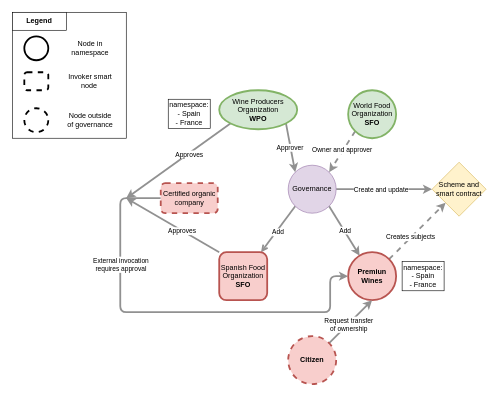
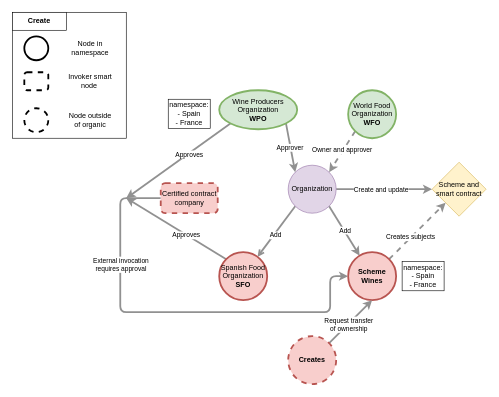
- <mxCell id="10" value="&lt;b&gt;Legend&lt;/b&gt;" style="text;html=1;strokeColor=none;fillColor=none;align=center;verticalAlign=middle;whiteSpace=wrap;rounded=0;" parent="1" vertex="1"><mxGeometry x="35" width="60" height="30" as="geometry" y="20" /></mxCell>
+ <mxCell id="10" value="&lt;b&gt;Create&lt;/b&gt;" style="text;html=1;strokeColor=none;fillColor=none;align=center;verticalAlign=middle;whiteSpace=wrap;rounded=0;" parent="1" vertex="1"><mxGeometry x="35" width="60" height="30" as="geometry" y="20" /></mxCell>
- <mxCell id="25" value="&lt;div&gt;World Food Organization&lt;/div&gt;&lt;div&gt;&lt;b&gt;SFO&lt;/b&gt;&lt;/div&gt;" style="ellipse;whiteSpace=wrap;html=1;aspect=fixed;fillColor=#d5e8d4;strokeColor=#82b366;strokeWidth=3;" parent="1" vertex="1"><mxGeometry x="580" y="150" width="80" height="80" as="geometry" /></mxCell>
+ <mxCell id="25" value="&lt;div&gt;World Food Organization&lt;/div&gt;&lt;div&gt;&lt;b&gt;WFO&lt;/b&gt;&lt;/div&gt;" style="ellipse;whiteSpace=wrap;html=1;aspect=fixed;fillColor=#d5e8d4;strokeColor=#82b366;strokeWidth=3;" parent="1" vertex="1"><mxGeometry x="580" y="150" width="80" height="80" as="geometry" /></mxCell>
- <mxCell id="8" value="Node outside of governance" style="text;html=1;strokeColor=none;fillColor=none;align=center;verticalAlign=middle;whiteSpace=wrap;rounded=0;" parent="1" vertex="1"><mxGeometry x="110" y="185" width="80" height="30" as="geometry" /></mxCell>
+ <mxCell id="8" value="Node outside of organic" style="text;html=1;strokeColor=none;fillColor=none;align=center;verticalAlign=middle;whiteSpace=wrap;rounded=0;" parent="1" vertex="1"><mxGeometry x="110" y="185" width="80" height="30" as="geometry" /></mxCell>
- <mxCell id="17" value="Governance" style="ellipse;whiteSpace=wrap;html=1;aspect=fixed;fillColor=#e1d5e7;strokeColor=#9673a6;" parent="1" vertex="1"><mxGeometry x="480" y="275" width="80" height="80" as="geometry" /></mxCell>
+ <mxCell id="17" value="Organization" style="ellipse;whiteSpace=wrap;html=1;aspect=fixed;fillColor=#e1d5e7;strokeColor=#9673a6;" parent="1" vertex="1"><mxGeometry x="480" y="275" width="80" height="80" as="geometry" /></mxCell>
- <mxCell id="40" value="Certified organic company" style="rounded=1;whiteSpace=wrap;html=1;fillColor=#f8cecc;strokeColor=#b85450;dashed=1;strokeWidth=3;" parent="1" vertex="1"><mxGeometry x="267.5" y="305" width="95" height="50" as="geometry" /></mxCell>
+ <mxCell id="40" value="Certified contract company" style="rounded=1;whiteSpace=wrap;html=1;fillColor=#f8cecc;strokeColor=#b85450;dashed=1;strokeWidth=3;" parent="1" vertex="1"><mxGeometry x="267.5" y="305" width="95" height="50" as="geometry" /></mxCell>
- <mxCell id="29" value="&lt;div&gt;Spanish Food Organization&lt;/div&gt;&lt;div&gt;&lt;b&gt;SFO&lt;/b&gt;&lt;/div&gt;" style="whiteSpace=wrap;html=1;aspect=fixed;fillColor=#f8cecc;strokeColor=#b85450;strokeWidth=3;rounded=1;" parent="1" vertex="1"><mxGeometry x="365" y="420" width="80" height="80" as="geometry" /></mxCell>
+ <mxCell id="29" value="&lt;div&gt;Spanish Food Organization&lt;/div&gt;&lt;div&gt;&lt;b&gt;SFO&lt;/b&gt;&lt;/div&gt;" style="ellipse;whiteSpace=wrap;html=1;aspect=fixed;fillColor=#f8cecc;strokeColor=#b85450;strokeWidth=3;" parent="1" vertex="1"><mxGeometry x="365" y="420" width="80" height="80" as="geometry" /></mxCell>
- <mxCell id="32" value="&lt;b&gt;Premiun Wines&lt;/b&gt;" style="ellipse;whiteSpace=wrap;html=1;aspect=fixed;fillColor=#f8cecc;strokeColor=#b85450;strokeWidth=3;" parent="1" vertex="1"><mxGeometry x="580" y="420" width="80" height="80" as="geometry" /></mxCell>
+ <mxCell id="32" value="&lt;b&gt;Scheme Wines&lt;/b&gt;" style="ellipse;whiteSpace=wrap;html=1;aspect=fixed;fillColor=#f8cecc;strokeColor=#b85450;strokeWidth=3;" parent="1" vertex="1"><mxGeometry x="580" y="420" width="80" height="80" as="geometry" /></mxCell>
- <mxCell id="35" value="&lt;b&gt;Citizen&lt;/b&gt;" style="ellipse;whiteSpace=wrap;html=1;aspect=fixed;fillColor=#f8cecc;strokeColor=#b85450;dashed=1;strokeWidth=3;" parent="1" vertex="1"><mxGeometry x="480" y="560" width="80" height="80" as="geometry" /></mxCell>
+ <mxCell id="35" value="&lt;b&gt;Creates&lt;/b&gt;" style="ellipse;whiteSpace=wrap;html=1;aspect=fixed;fillColor=#f8cecc;strokeColor=#b85450;dashed=1;strokeWidth=3;" parent="1" vertex="1"><mxGeometry x="480" y="560" width="80" height="80" as="geometry" /></mxCell>
